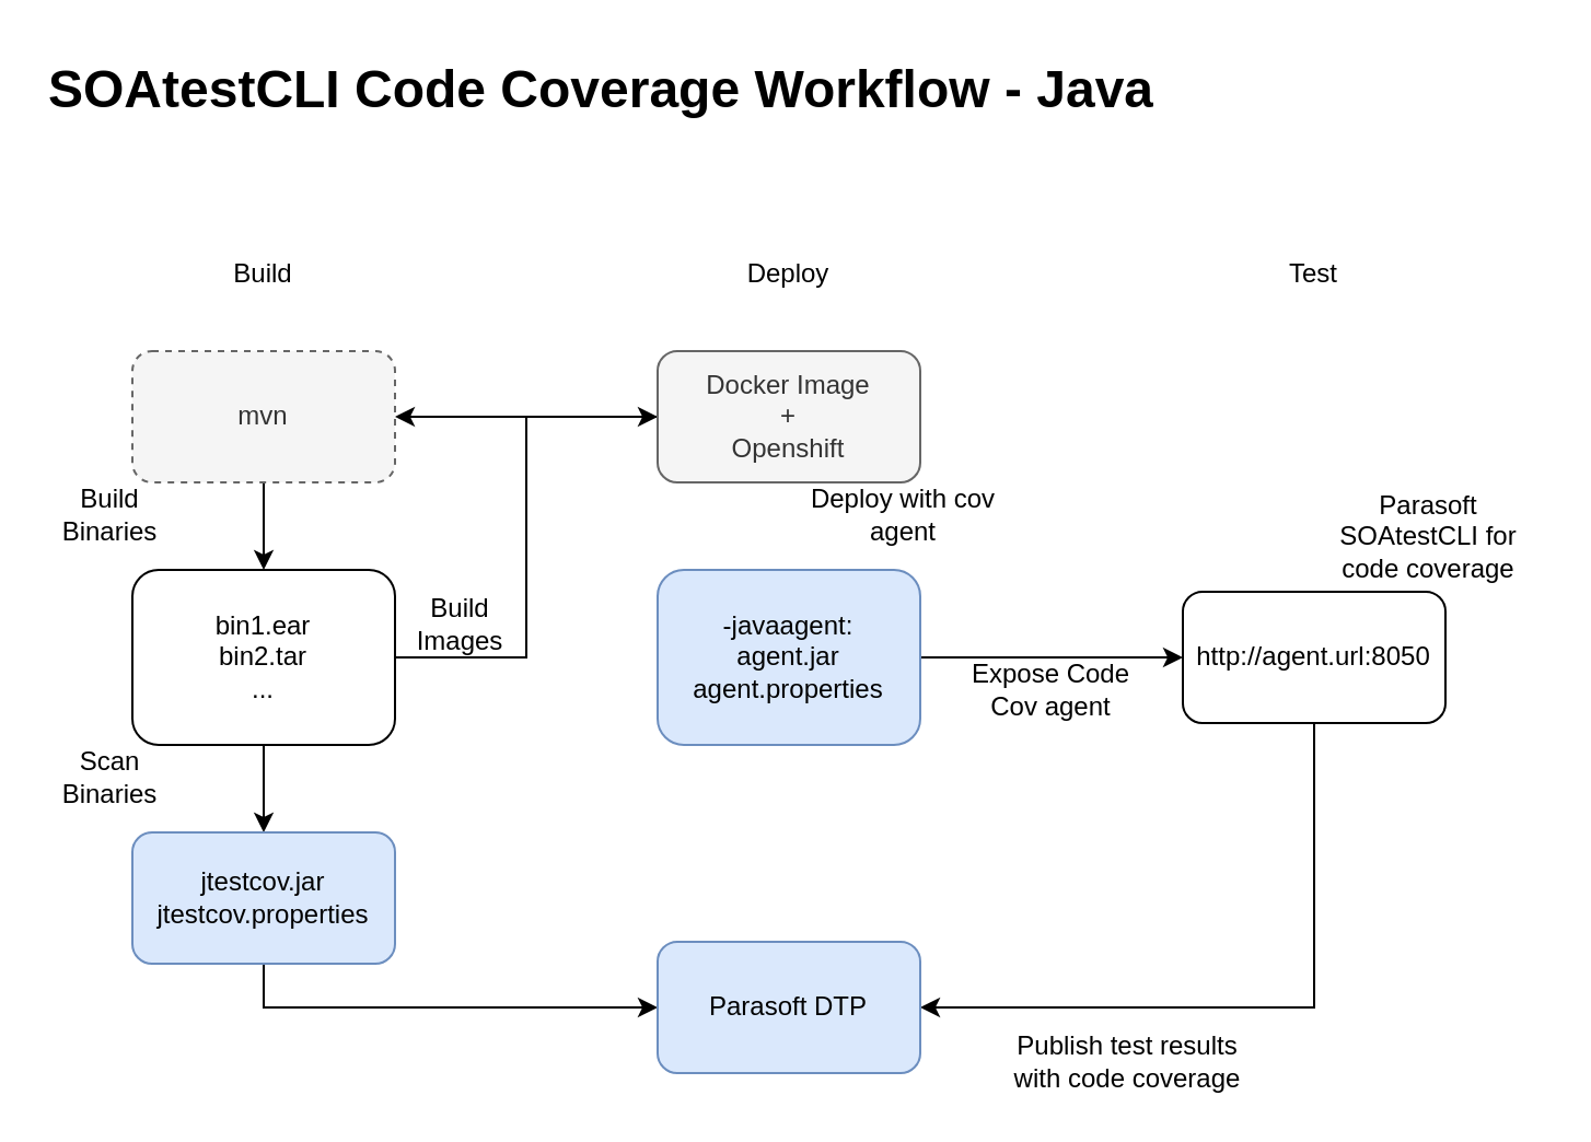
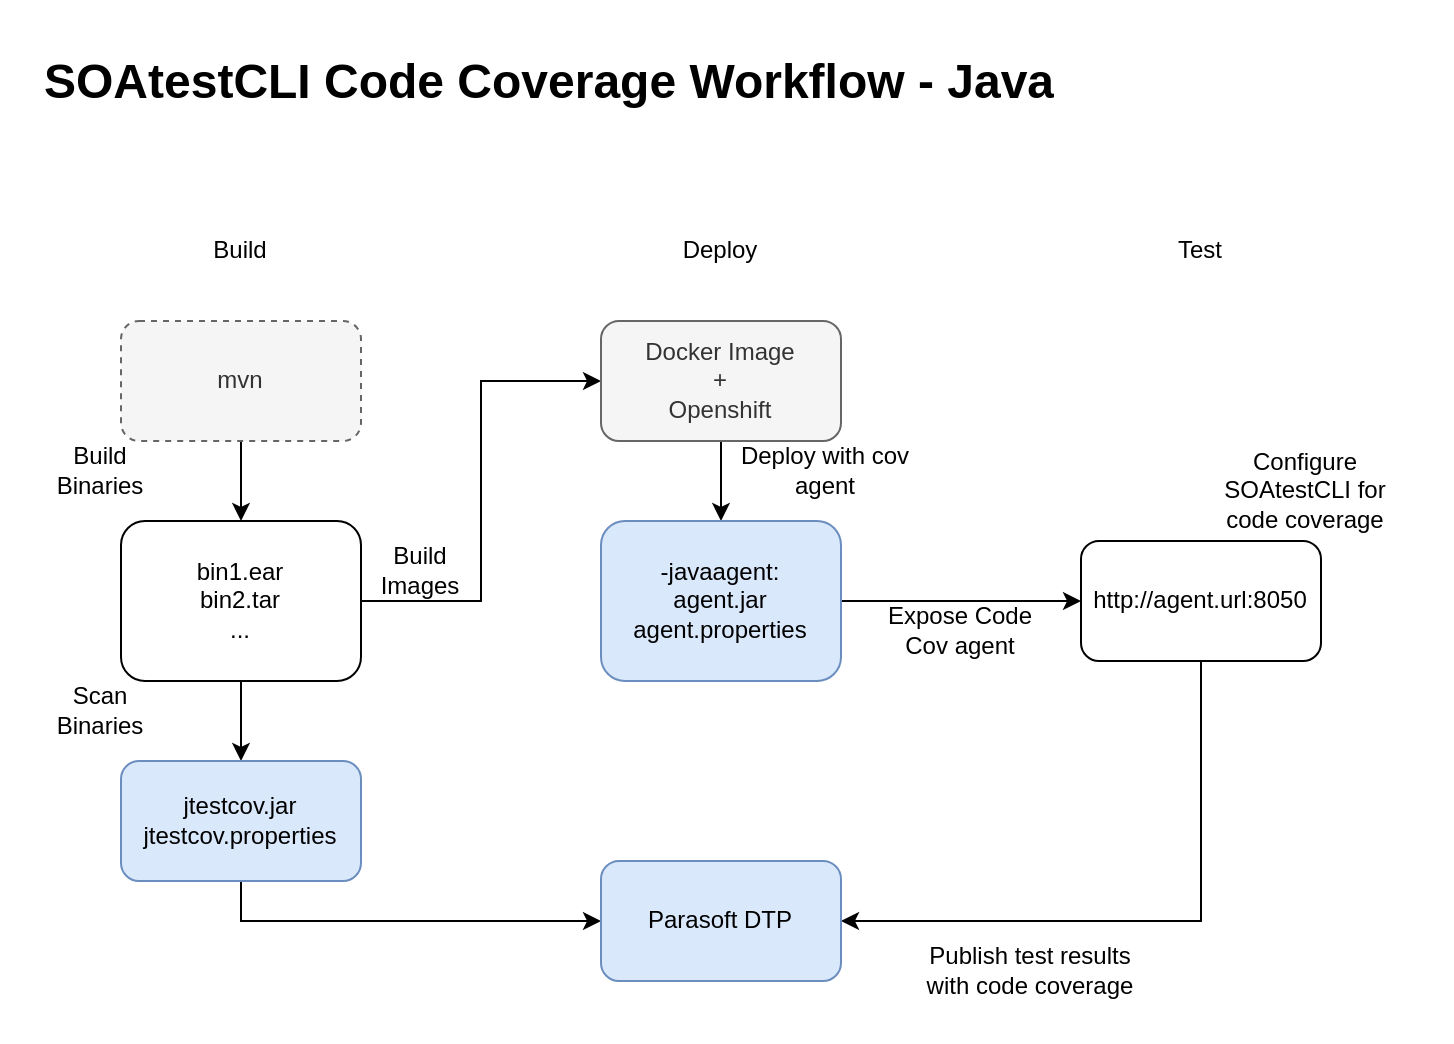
- <mxCell id="8" style="edgeStyle=orthogonalEdgeStyle;rounded=0;orthogonalLoop=1;jettySize=auto;html=1;" parent="1" source="9" target="6" edge="1"><mxGeometry relative="1" as="geometry" /></mxCell>
+ <mxCell id="8" style="edgeStyle=orthogonalEdgeStyle;rounded=0;orthogonalLoop=1;jettySize=auto;html=1;" parent="1" source="9" target="15" edge="1"><mxGeometry relative="1" as="geometry" /></mxCell>
- <mxCell id="24" value="Parasoft SOAtestCLI for code coverage" style="text;html=1;align=center;verticalAlign=middle;whiteSpace=wrap;rounded=0;" parent="1" vertex="1"><mxGeometry x="600" y="230" width="105" height="30" as="geometry" /></mxCell>
+ <mxCell id="24" value="Configure SOAtestCLI for code coverage" style="text;html=1;align=center;verticalAlign=middle;whiteSpace=wrap;rounded=0;" parent="1" vertex="1"><mxGeometry x="600" y="230" width="105" height="30" as="geometry" /></mxCell>
